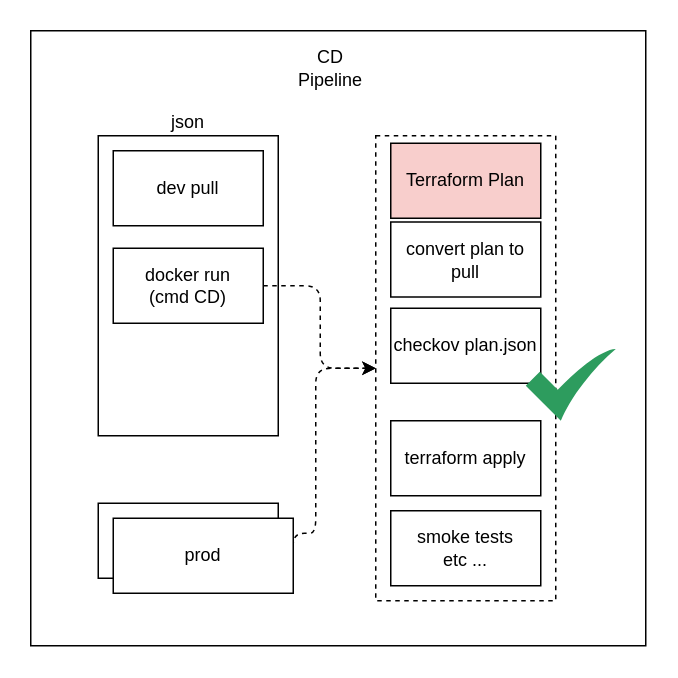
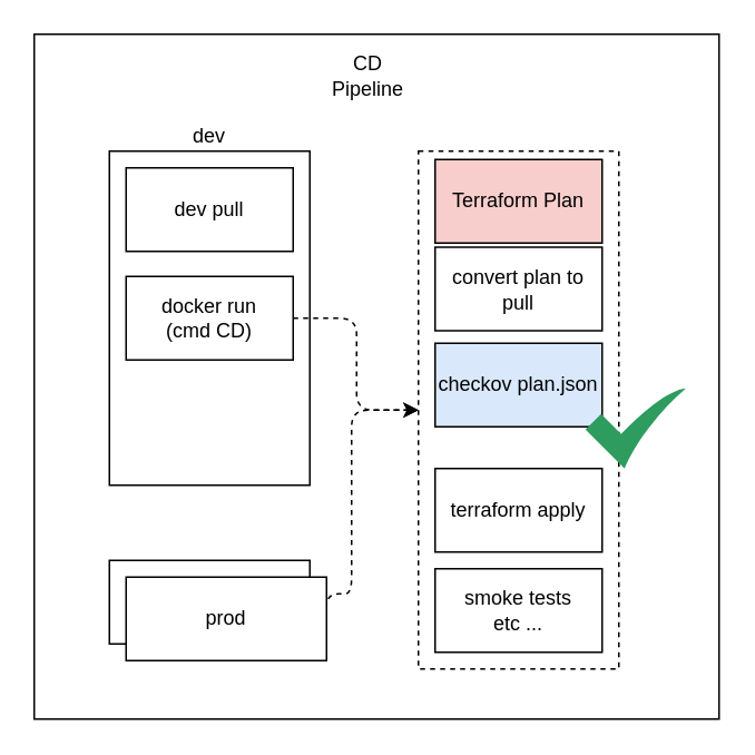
- <mxCell id="4" value="json" style="rounded=0;whiteSpace=wrap;html=1;labelPosition=center;verticalLabelPosition=top;align=center;verticalAlign=bottom;" parent="1" vertex="1"><mxGeometry x="65" y="90" width="120" height="200" as="geometry" /></mxCell>
+ <mxCell id="4" value="dev" style="rounded=0;whiteSpace=wrap;html=1;labelPosition=center;verticalLabelPosition=top;align=center;verticalAlign=bottom;" parent="1" vertex="1"><mxGeometry x="65" y="90" width="120" height="200" as="geometry" /></mxCell>
- <mxCell id="10" value="checkov plan.json" style="rounded=0;whiteSpace=wrap;html=1;" parent="1" vertex="1"><mxGeometry x="260" y="205" width="100" height="50" as="geometry" /></mxCell>
+ <mxCell id="10" value="checkov plan.json" style="rounded=0;whiteSpace=wrap;html=1;fillColor=#dae8fc;" parent="1" vertex="1"><mxGeometry x="260" y="205" width="100" height="50" as="geometry" /></mxCell>
